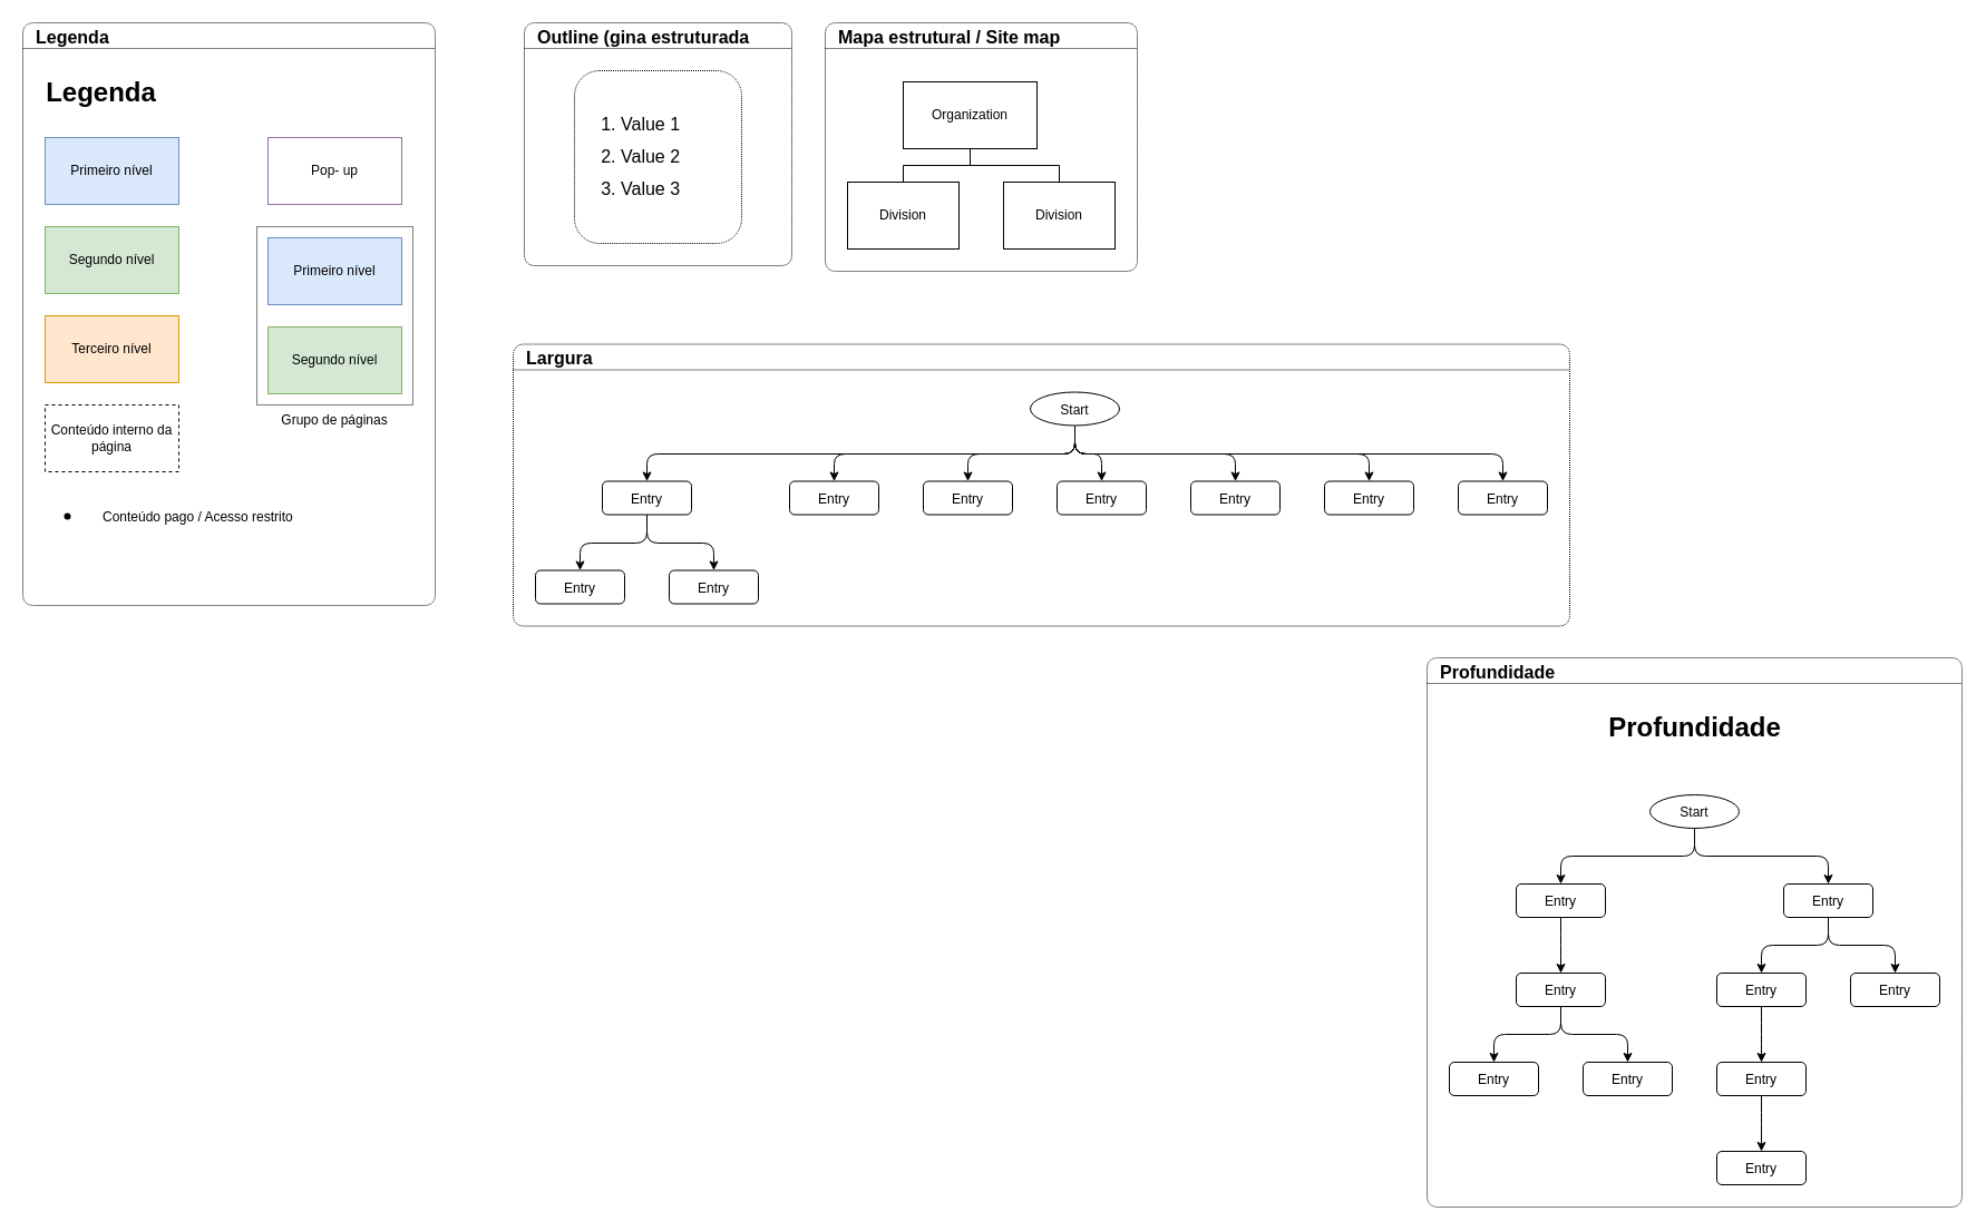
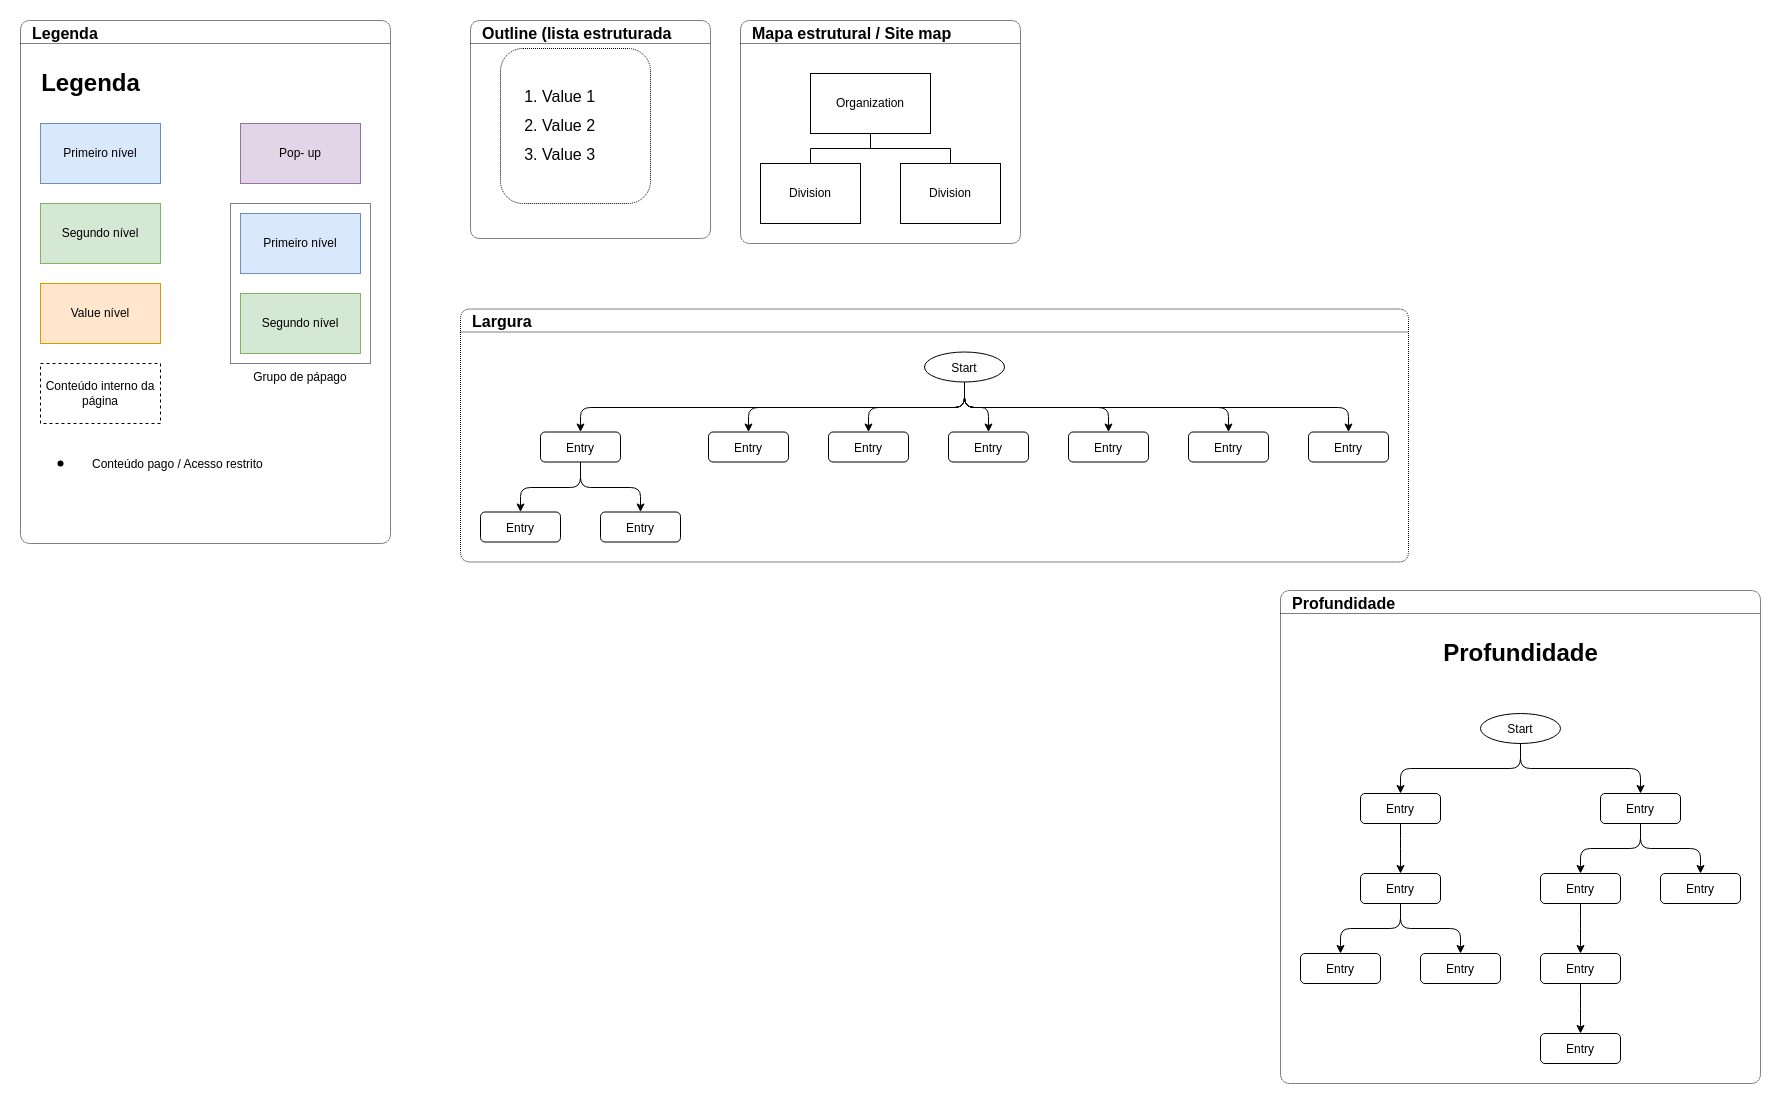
- <mxCell id="42" value="Outline (gina estruturada" style="swimlane;rounded=1;dashed=1;dashPattern=1 1;fontSize=16;strokeColor=#000000;fillColor=#ffffff;align=left;spacingLeft=10;spacingRight=10;" vertex="1" parent="1"><mxGeometry x="470" y="20" width="240" height="218" as="geometry" /></mxCell>
+ <mxCell id="42" value="Outline (lista estruturada" style="swimlane;rounded=1;dashed=1;dashPattern=1 1;fontSize=16;strokeColor=#000000;fillColor=#ffffff;align=left;spacingLeft=10;spacingRight=10;" vertex="1" parent="1"><mxGeometry x="470" y="20" width="240" height="218" as="geometry" /></mxCell>
- <mxCell id="43" value="&lt;ol style=&quot;font-size: 16px ; line-height: 180%&quot;&gt;&lt;li style=&quot;font-size: 16px&quot;&gt;Value 1&lt;/li&gt;&lt;li style=&quot;font-size: 16px&quot;&gt;Value 2&lt;/li&gt;&lt;li style=&quot;font-size: 16px&quot;&gt;Value 3&lt;/li&gt;&lt;/ol&gt;" style="text;html=1;whiteSpace=wrap;verticalAlign=middle;overflow=hidden;dashed=1;dashPattern=1 1;fillColor=#ffffff;strokeColor=#000000;rounded=1;fontSize=16;" vertex="1" parent="42"><mxGeometry x="45" y="43" width="150" height="155" as="geometry" /></mxCell>
+ <mxCell id="43" value="&lt;ol style=&quot;font-size: 16px ; line-height: 180%&quot;&gt;&lt;li style=&quot;font-size: 16px&quot;&gt;Value 1&lt;/li&gt;&lt;li style=&quot;font-size: 16px&quot;&gt;Value 2&lt;/li&gt;&lt;li style=&quot;font-size: 16px&quot;&gt;Value 3&lt;/li&gt;&lt;/ol&gt;" style="text;html=1;whiteSpace=wrap;verticalAlign=middle;overflow=hidden;dashed=1;dashPattern=1 1;fillColor=#ffffff;strokeColor=#000000;rounded=1;fontSize=16;" vertex="1" parent="42"><mxGeometry x="30" y="28" width="150" height="155" as="geometry" /></mxCell>
- <mxCell id="12" value="&lt;div&gt;Pop- up&lt;/div&gt;" style="whiteSpace=wrap;html=1;fillColor=#ffffff;strokeColor=#9673a6;" vertex="1" parent="3"><mxGeometry x="200" y="60" width="120" height="60" as="geometry" /></mxCell>
+ <mxCell id="12" value="&lt;div&gt;Pop- up&lt;/div&gt;" style="whiteSpace=wrap;html=1;fillColor=#e1d5e7;strokeColor=#9673a6;" vertex="1" parent="3"><mxGeometry x="200" y="60" width="120" height="60" as="geometry" /></mxCell>
- <mxCell id="6" value="&lt;div&gt;Terceiro nível&lt;/div&gt;" style="whiteSpace=wrap;html=1;fillColor=#ffe6cc;strokeColor=#d79b00;" vertex="1" parent="3"><mxGeometry y="220" width="120" height="60" as="geometry" /></mxCell>
+ <mxCell id="6" value="&lt;div&gt;Value nível&lt;/div&gt;" style="whiteSpace=wrap;html=1;fillColor=#ffe6cc;strokeColor=#d79b00;" vertex="1" parent="3"><mxGeometry y="220" width="120" height="60" as="geometry" /></mxCell>
- <mxCell id="8" value="Grupo de páginas" style="whiteSpace=wrap;html=1;fillColor=none;dashed=1;spacingLeft=0;align=center;labelPosition=center;verticalLabelPosition=bottom;verticalAlign=top;spacingBottom=10;dashPattern=1 1;" vertex="1" parent="3"><mxGeometry x="190" y="140" width="140" height="160" as="geometry" /></mxCell>
+ <mxCell id="8" value="Grupo de pápago" style="whiteSpace=wrap;html=1;fillColor=none;dashed=1;spacingLeft=0;align=center;labelPosition=center;verticalLabelPosition=bottom;verticalAlign=top;spacingBottom=10;dashPattern=1 1;" vertex="1" parent="3"><mxGeometry x="190" y="140" width="140" height="160" as="geometry" /></mxCell>
